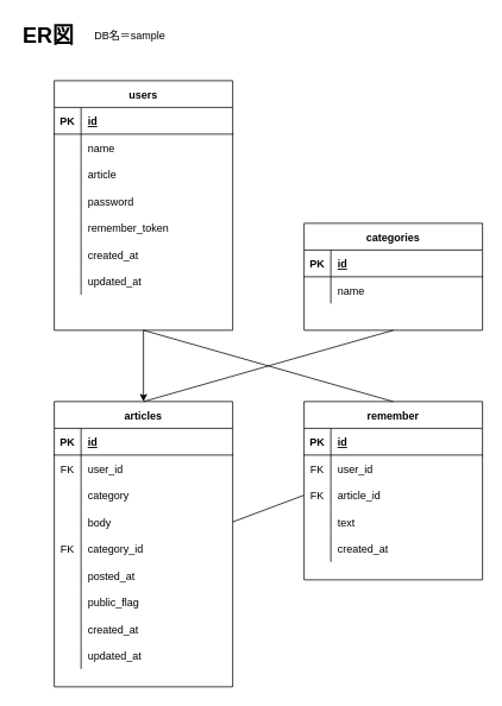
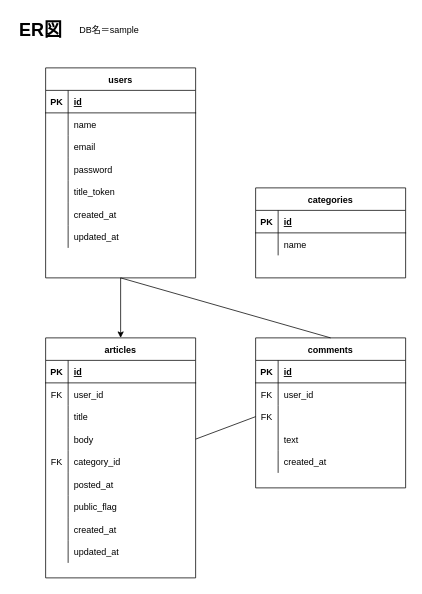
- <mxCell id="11" value="article" style="shape=partialRectangle;connectable=0;fillColor=none;top=0;left=0;bottom=0;right=0;align=left;spacingLeft=6;overflow=hidden;" vertex="1" parent="9"><mxGeometry x="30" width="170" height="30" as="geometry" /></mxCell>
+ <mxCell id="11" value="email" style="shape=partialRectangle;connectable=0;fillColor=none;top=0;left=0;bottom=0;right=0;align=left;spacingLeft=6;overflow=hidden;" vertex="1" parent="9"><mxGeometry x="30" width="170" height="30" as="geometry" /></mxCell>
- <mxCell id="17" value="remember_token" style="shape=partialRectangle;connectable=0;fillColor=none;top=0;left=0;bottom=0;right=0;align=left;spacingLeft=6;overflow=hidden;" vertex="1" parent="15"><mxGeometry x="30" width="170" height="30" as="geometry" /></mxCell>
+ <mxCell id="17" value="title_token" style="shape=partialRectangle;connectable=0;fillColor=none;top=0;left=0;bottom=0;right=0;align=left;spacingLeft=6;overflow=hidden;" vertex="1" parent="15"><mxGeometry x="30" width="170" height="30" as="geometry" /></mxCell>
- <mxCell id="76" value="" style="endArrow=none;html=1;rounded=0;exitX=0.5;exitY=1;exitDx=0;exitDy=0;entryX=0.5;entryY=0;entryDx=0;entryDy=0;" edge="1" parent="1" source="24" target="31"><mxGeometry relative="1" as="geometry"><mxPoint x="170" y="380" as="sourcePoint" /><mxPoint x="170" y="460" as="targetPoint" /></mxGeometry></mxCell>
- <mxCell id="59" value="remember" style="shape=table;startSize=30;container=1;collapsible=1;childLayout=tableLayout;fixedRows=1;rowLines=0;fontStyle=1;align=center;resizeLast=1;" vertex="1" parent="1"><mxGeometry x="340" y="450" width="200" height="200" as="geometry" /></mxCell>
+ <mxCell id="59" value="comments" style="shape=table;startSize=30;container=1;collapsible=1;childLayout=tableLayout;fixedRows=1;rowLines=0;fontStyle=1;align=center;resizeLast=1;" vertex="1" parent="1"><mxGeometry x="340" y="450" width="200" height="200" as="geometry" /></mxCell>
- <mxCell id="40" value="category" style="shape=partialRectangle;connectable=0;fillColor=none;top=0;left=0;bottom=0;right=0;align=left;spacingLeft=6;overflow=hidden;" vertex="1" parent="38"><mxGeometry x="30" width="170" height="30" as="geometry" /></mxCell>
+ <mxCell id="40" value="title" style="shape=partialRectangle;connectable=0;fillColor=none;top=0;left=0;bottom=0;right=0;align=left;spacingLeft=6;overflow=hidden;" vertex="1" parent="38"><mxGeometry x="30" width="170" height="30" as="geometry" /></mxCell>
- <mxCell id="68" value="article_id" style="shape=partialRectangle;connectable=0;fillColor=none;top=0;left=0;bottom=0;right=0;align=left;spacingLeft=6;fontStyle=0;overflow=hidden;" vertex="1" parent="66"><mxGeometry x="30" width="170" height="30" as="geometry" /></mxCell>
